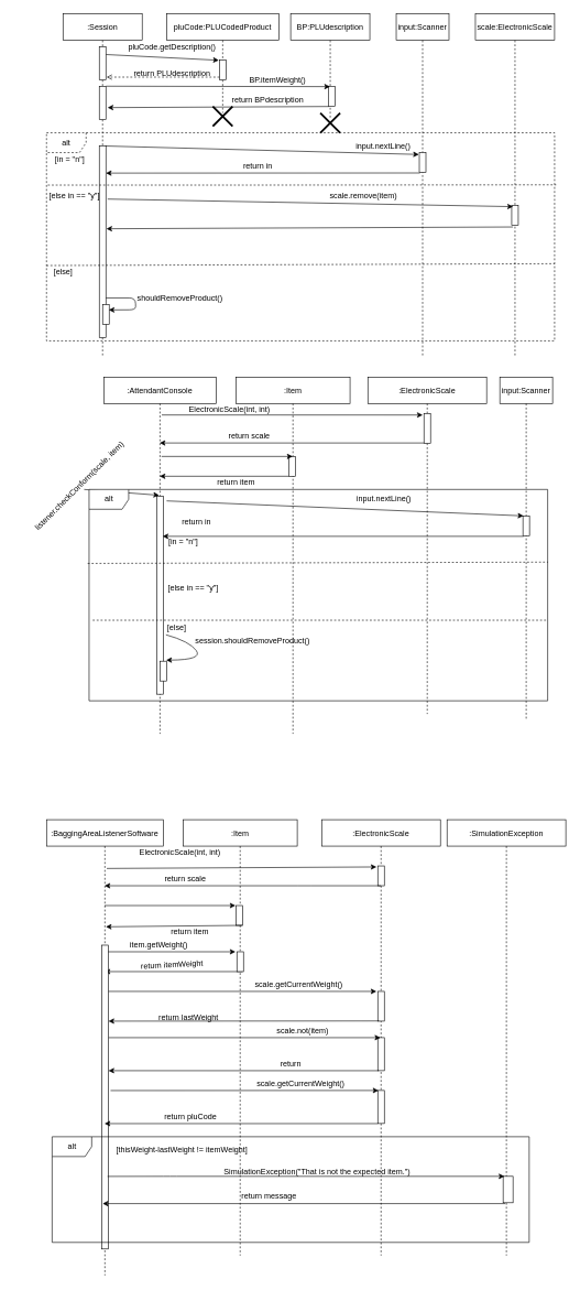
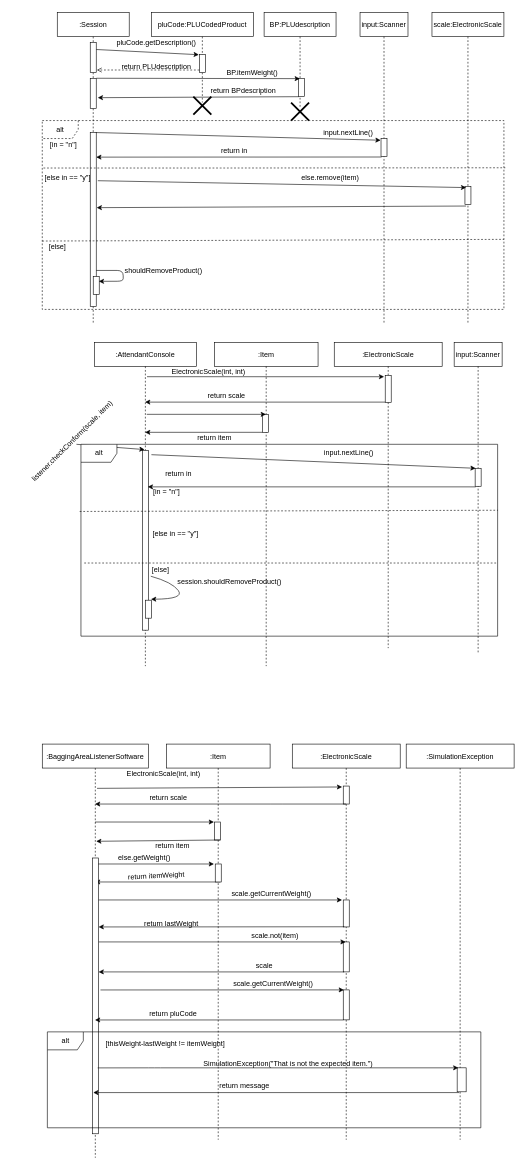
- <mxCell id="31" value="scale.remove(item)" style="text;html=1;align=center;verticalAlign=middle;resizable=0;points=[];autosize=1;strokeColor=none;" parent="1" vertex="1"><mxGeometry x="490" y="285" width="120" height="20" as="geometry" /></mxCell>
+ <mxCell id="31" value="else.remove(item)" style="text;html=1;align=center;verticalAlign=middle;resizable=0;points=[];autosize=1;strokeColor=none;" parent="1" vertex="1"><mxGeometry x="490" y="285" width="120" height="20" as="geometry" /></mxCell>
- <mxCell id="87" value="item.getWeight()" style="text;html=1;align=center;verticalAlign=middle;resizable=0;points=[];autosize=1;strokeColor=none;" parent="1" vertex="1"><mxGeometry x="190" y="1420" width="100" height="20" as="geometry" /></mxCell>
+ <mxCell id="87" value="else.getWeight()" style="text;html=1;align=center;verticalAlign=middle;resizable=0;points=[];autosize=1;strokeColor=none;" parent="1" vertex="1"><mxGeometry x="190" y="1420" width="100" height="20" as="geometry" /></mxCell>
- <mxCell id="96" value="return" style="text;html=1;align=center;verticalAlign=middle;resizable=0;points=[];autosize=1;strokeColor=none;" parent="1" vertex="1"><mxGeometry x="415" y="1600" width="50" height="20" as="geometry" /></mxCell>
+ <mxCell id="96" value="scale" style="text;html=1;align=center;verticalAlign=middle;resizable=0;points=[];autosize=1;strokeColor=none;" parent="1" vertex="1"><mxGeometry x="415" y="1600" width="50" height="20" as="geometry" /></mxCell>
